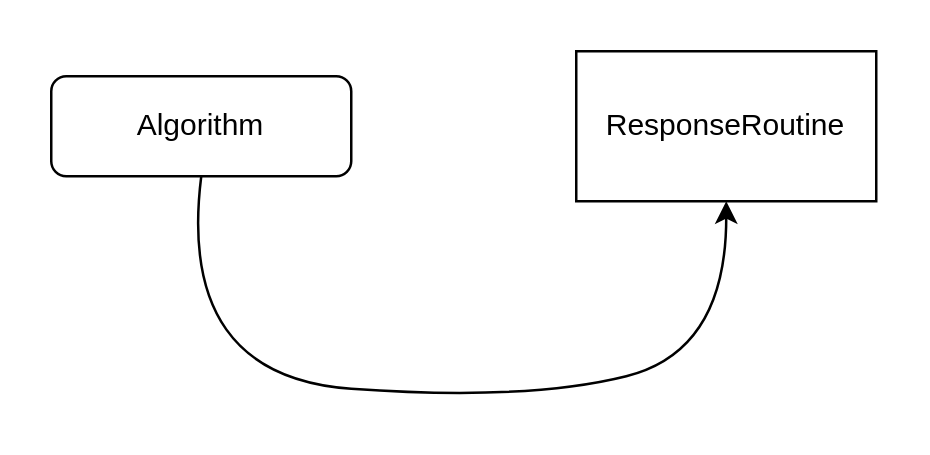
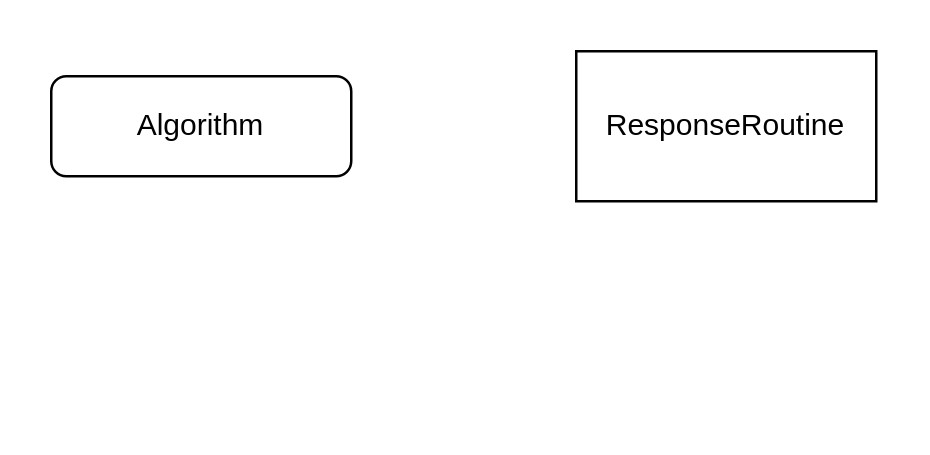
- <mxCell id="4" value="" style="curved=1;endArrow=classic;html=1;exitX=0.5;exitY=1;exitDx=0;exitDy=0;entryX=0.5;entryY=1;entryDx=0;entryDy=0;" edge="1" parent="1" source="2" target="3"><mxGeometry width="50" height="50" relative="1" as="geometry"><mxPoint x="130" y="240" as="sourcePoint" /><mxPoint x="180" y="190" as="targetPoint" /><Array as="points"><mxPoint x="70" y="150" /><mxPoint x="210" y="160" /><mxPoint x="290" y="140" /></Array></mxGeometry></mxCell>
